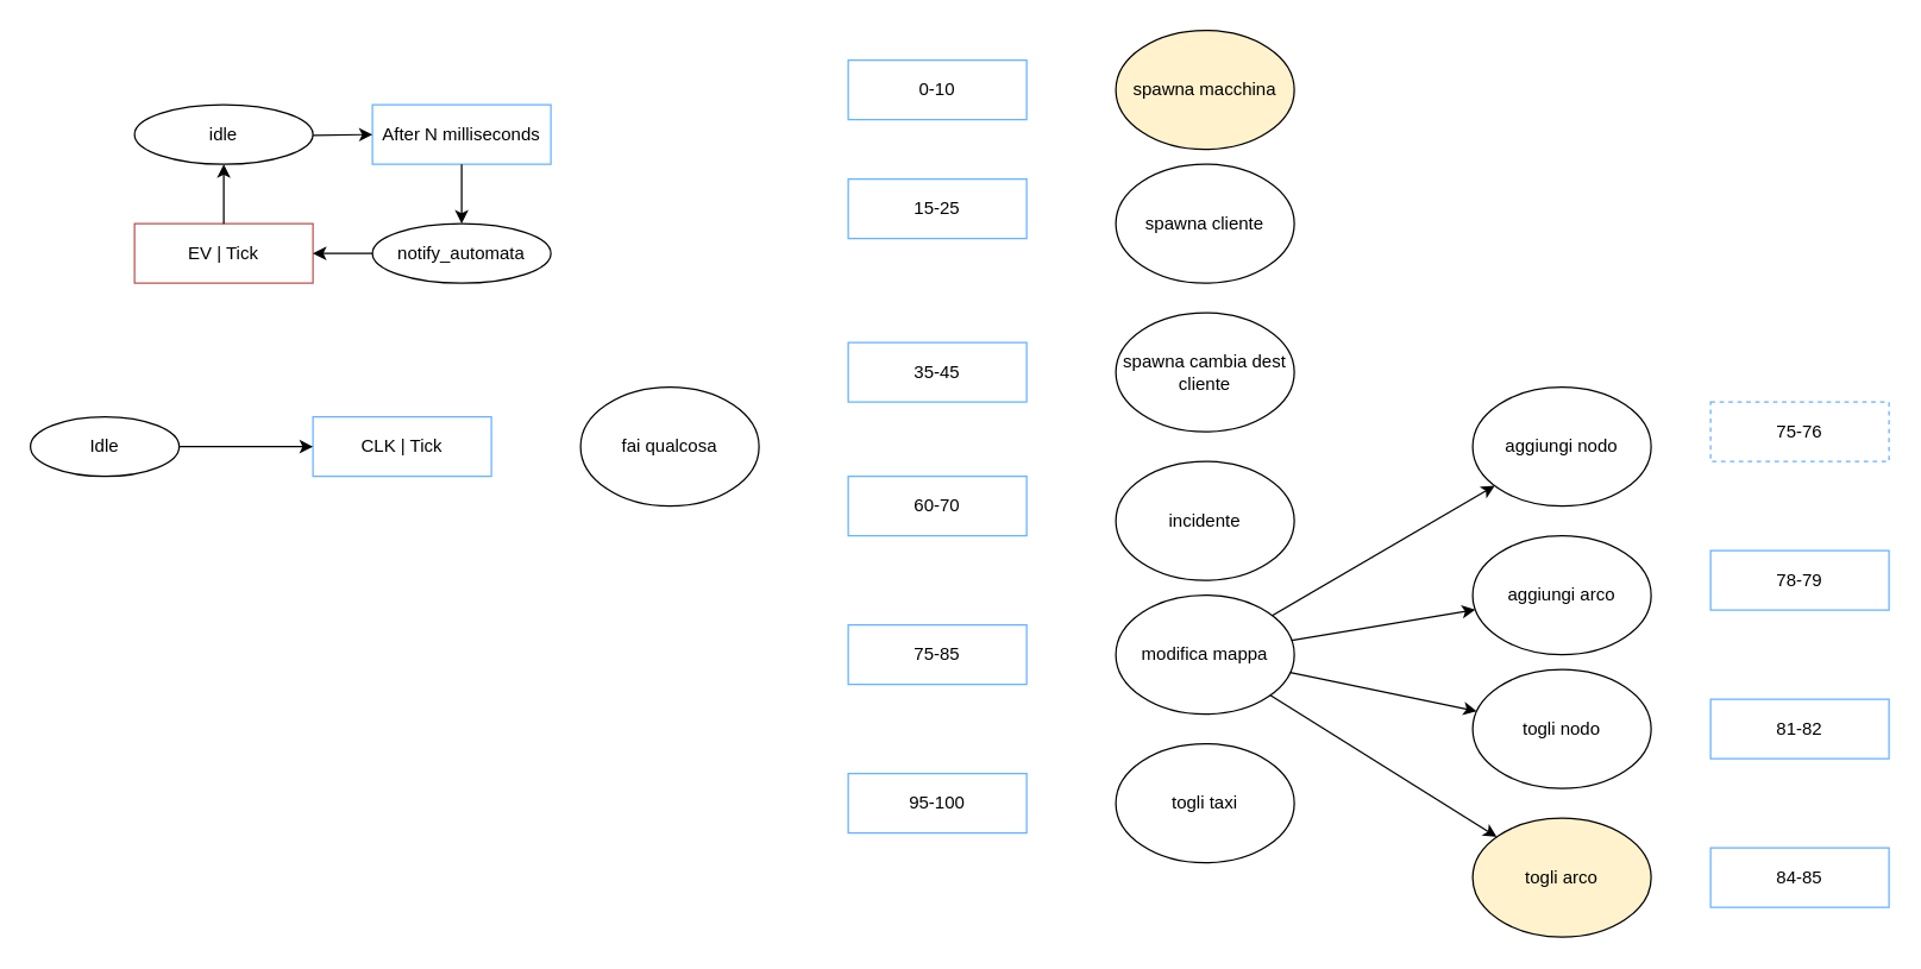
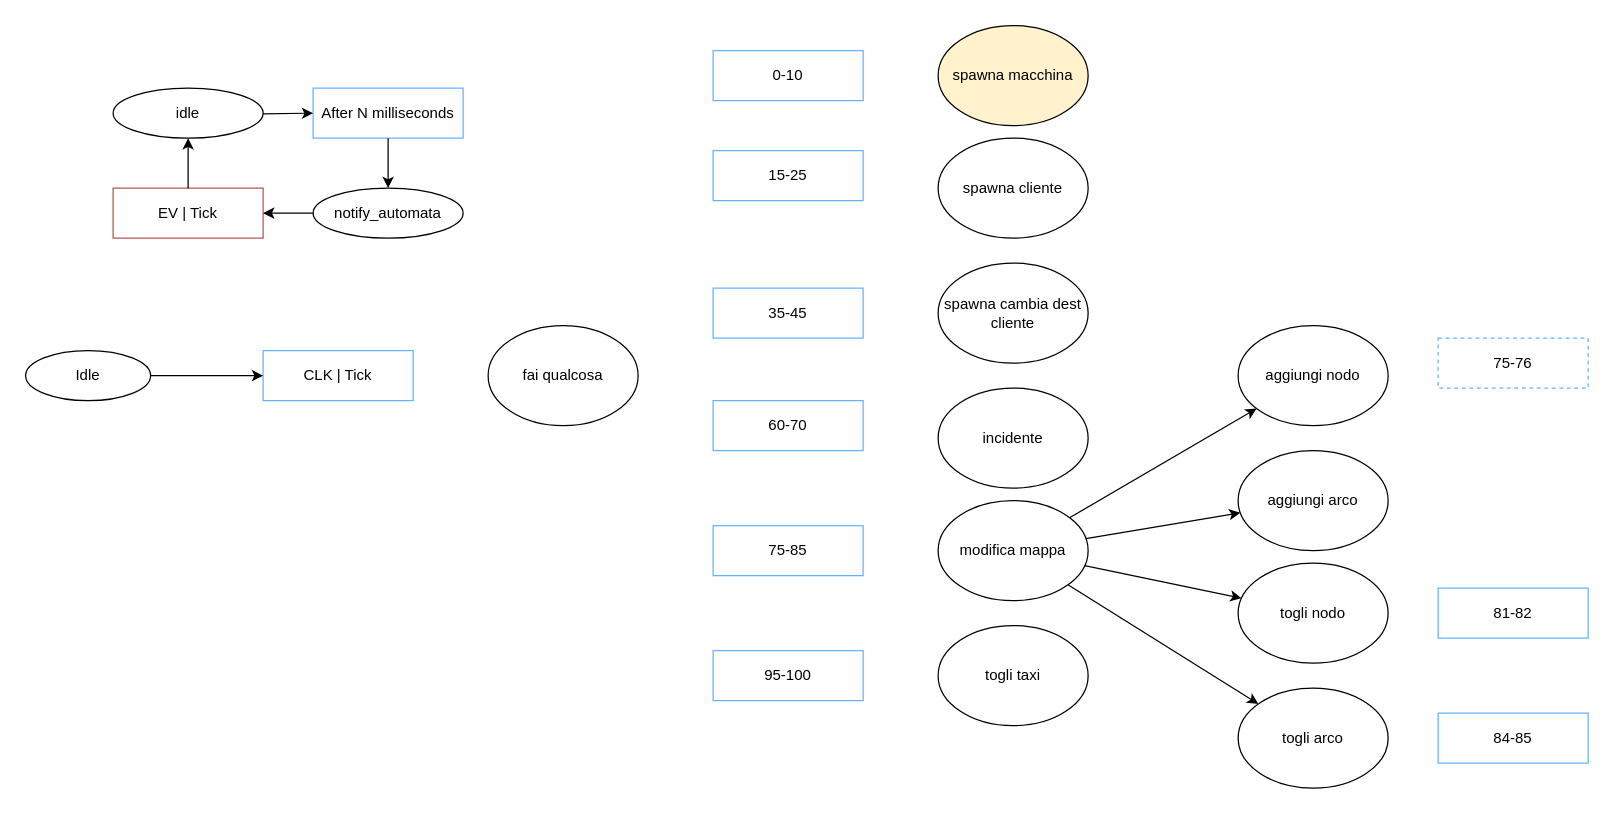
- <mxCell id="36" value="78-79" style="rounded=0;whiteSpace=wrap;html=1;strokeColor=#66B2FF;fillColor=none;" vertex="1" parent="1"><mxGeometry x="1150" y="370" width="120" height="40" as="geometry" /></mxCell>
- <mxCell id="26" value="togli arco" style="ellipse;whiteSpace=wrap;html=1;fillColor=#fff2cc;" vertex="1" parent="1"><mxGeometry x="990" y="550" width="120" height="80" as="geometry" /></mxCell>
+ <mxCell id="26" value="togli arco" style="ellipse;whiteSpace=wrap;html=1;fillColor=#ffffff;" vertex="1" parent="1"><mxGeometry x="990" y="550" width="120" height="80" as="geometry" /></mxCell>
